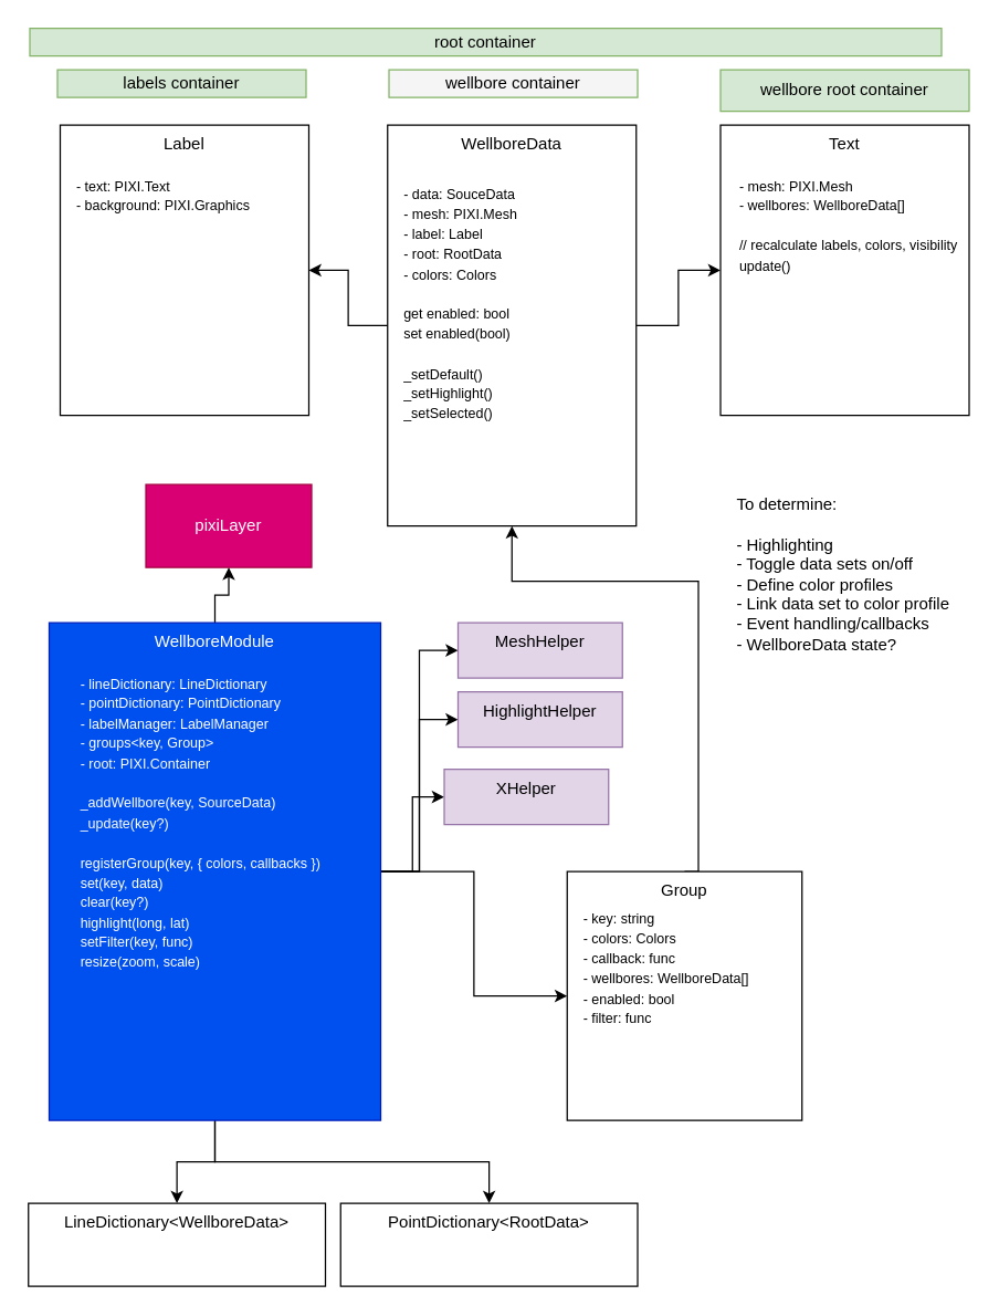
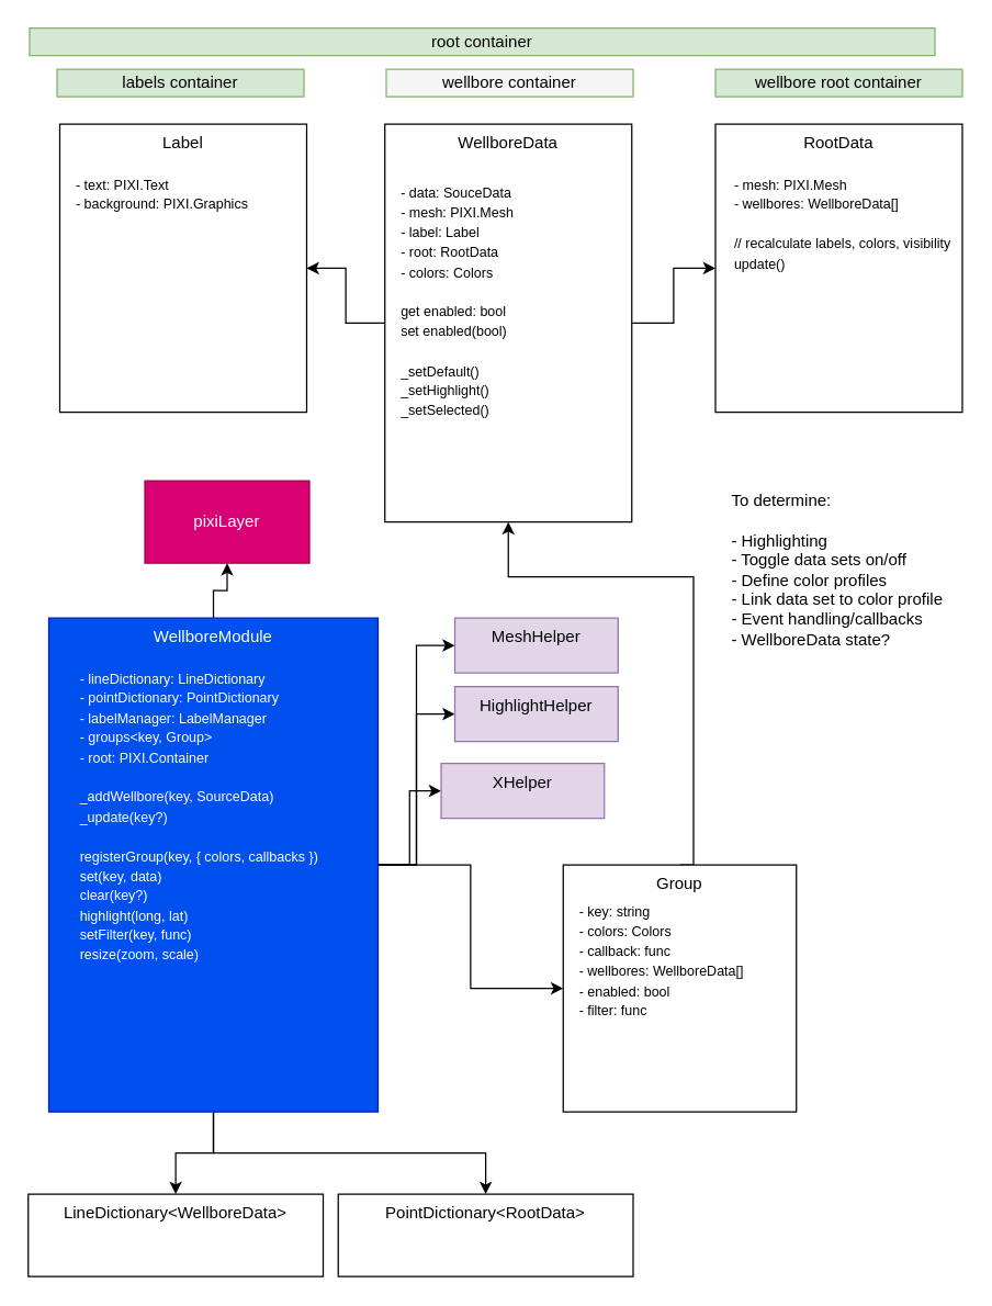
- <mxCell id="13" value="wellbore root container" style="rounded=0;whiteSpace=wrap;html=1;align=center;fillColor=#d5e8d4;strokeColor=#82b366;" parent="1" vertex="1"><mxGeometry x="521" y="50" width="180" height="30" as="geometry" /></mxCell>
+ <mxCell id="13" value="wellbore root container" style="rounded=0;whiteSpace=wrap;html=1;align=center;fillColor=#d5e8d4;strokeColor=#82b366;" parent="1" vertex="1"><mxGeometry x="521" y="50" width="180" height="20" as="geometry" /></mxCell>
- <mxCell id="7" value="Text" style="rounded=0;whiteSpace=wrap;html=1;verticalAlign=top;" parent="6" vertex="1"><mxGeometry width="180" height="210" as="geometry" /></mxCell>
+ <mxCell id="7" value="RootData" style="rounded=0;whiteSpace=wrap;html=1;verticalAlign=top;" parent="6" vertex="1"><mxGeometry width="180" height="210" as="geometry" /></mxCell>
